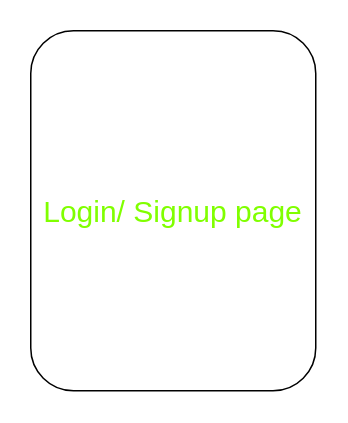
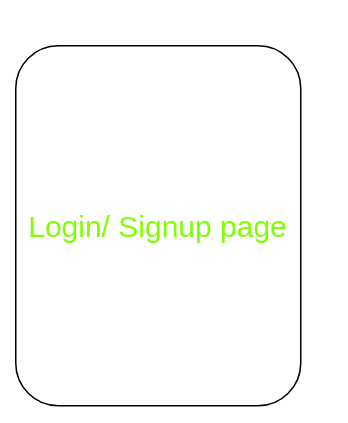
- <mxCell id="2" value="&lt;font style=&quot;font-size: 20px;&quot; color=&quot;#80ff00&quot;&gt;Login/ Signup page&lt;/font&gt;" style="rounded=1;whiteSpace=wrap;html=1;" vertex="1" parent="1"><mxGeometry x="20" y="20" width="190" height="240" as="geometry" /></mxCell>
+ <mxCell id="2" value="&lt;font style=&quot;font-size: 20px;&quot; color=&quot;#80ff00&quot;&gt;Login/ Signup page&lt;/font&gt;" style="rounded=1;whiteSpace=wrap;html=1;" vertex="1" parent="1"><mxGeometry x="10" y="30" width="190" height="240" as="geometry" /></mxCell>
